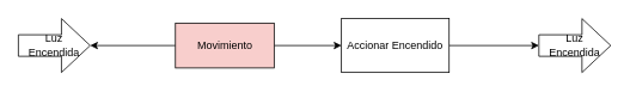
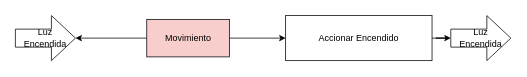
- <mxCell id="6" value="Accionar Encendido" style="whiteSpace=wrap;html=1;" vertex="1" parent="1"><mxGeometry x="380" y="20" width="120" height="60" as="geometry" /></mxCell>
+ <mxCell id="6" value="Accionar Encendido" style="whiteSpace=wrap;html=1;" vertex="1" parent="1"><mxGeometry x="380" y="20" width="195" height="60" as="geometry" /></mxCell>
